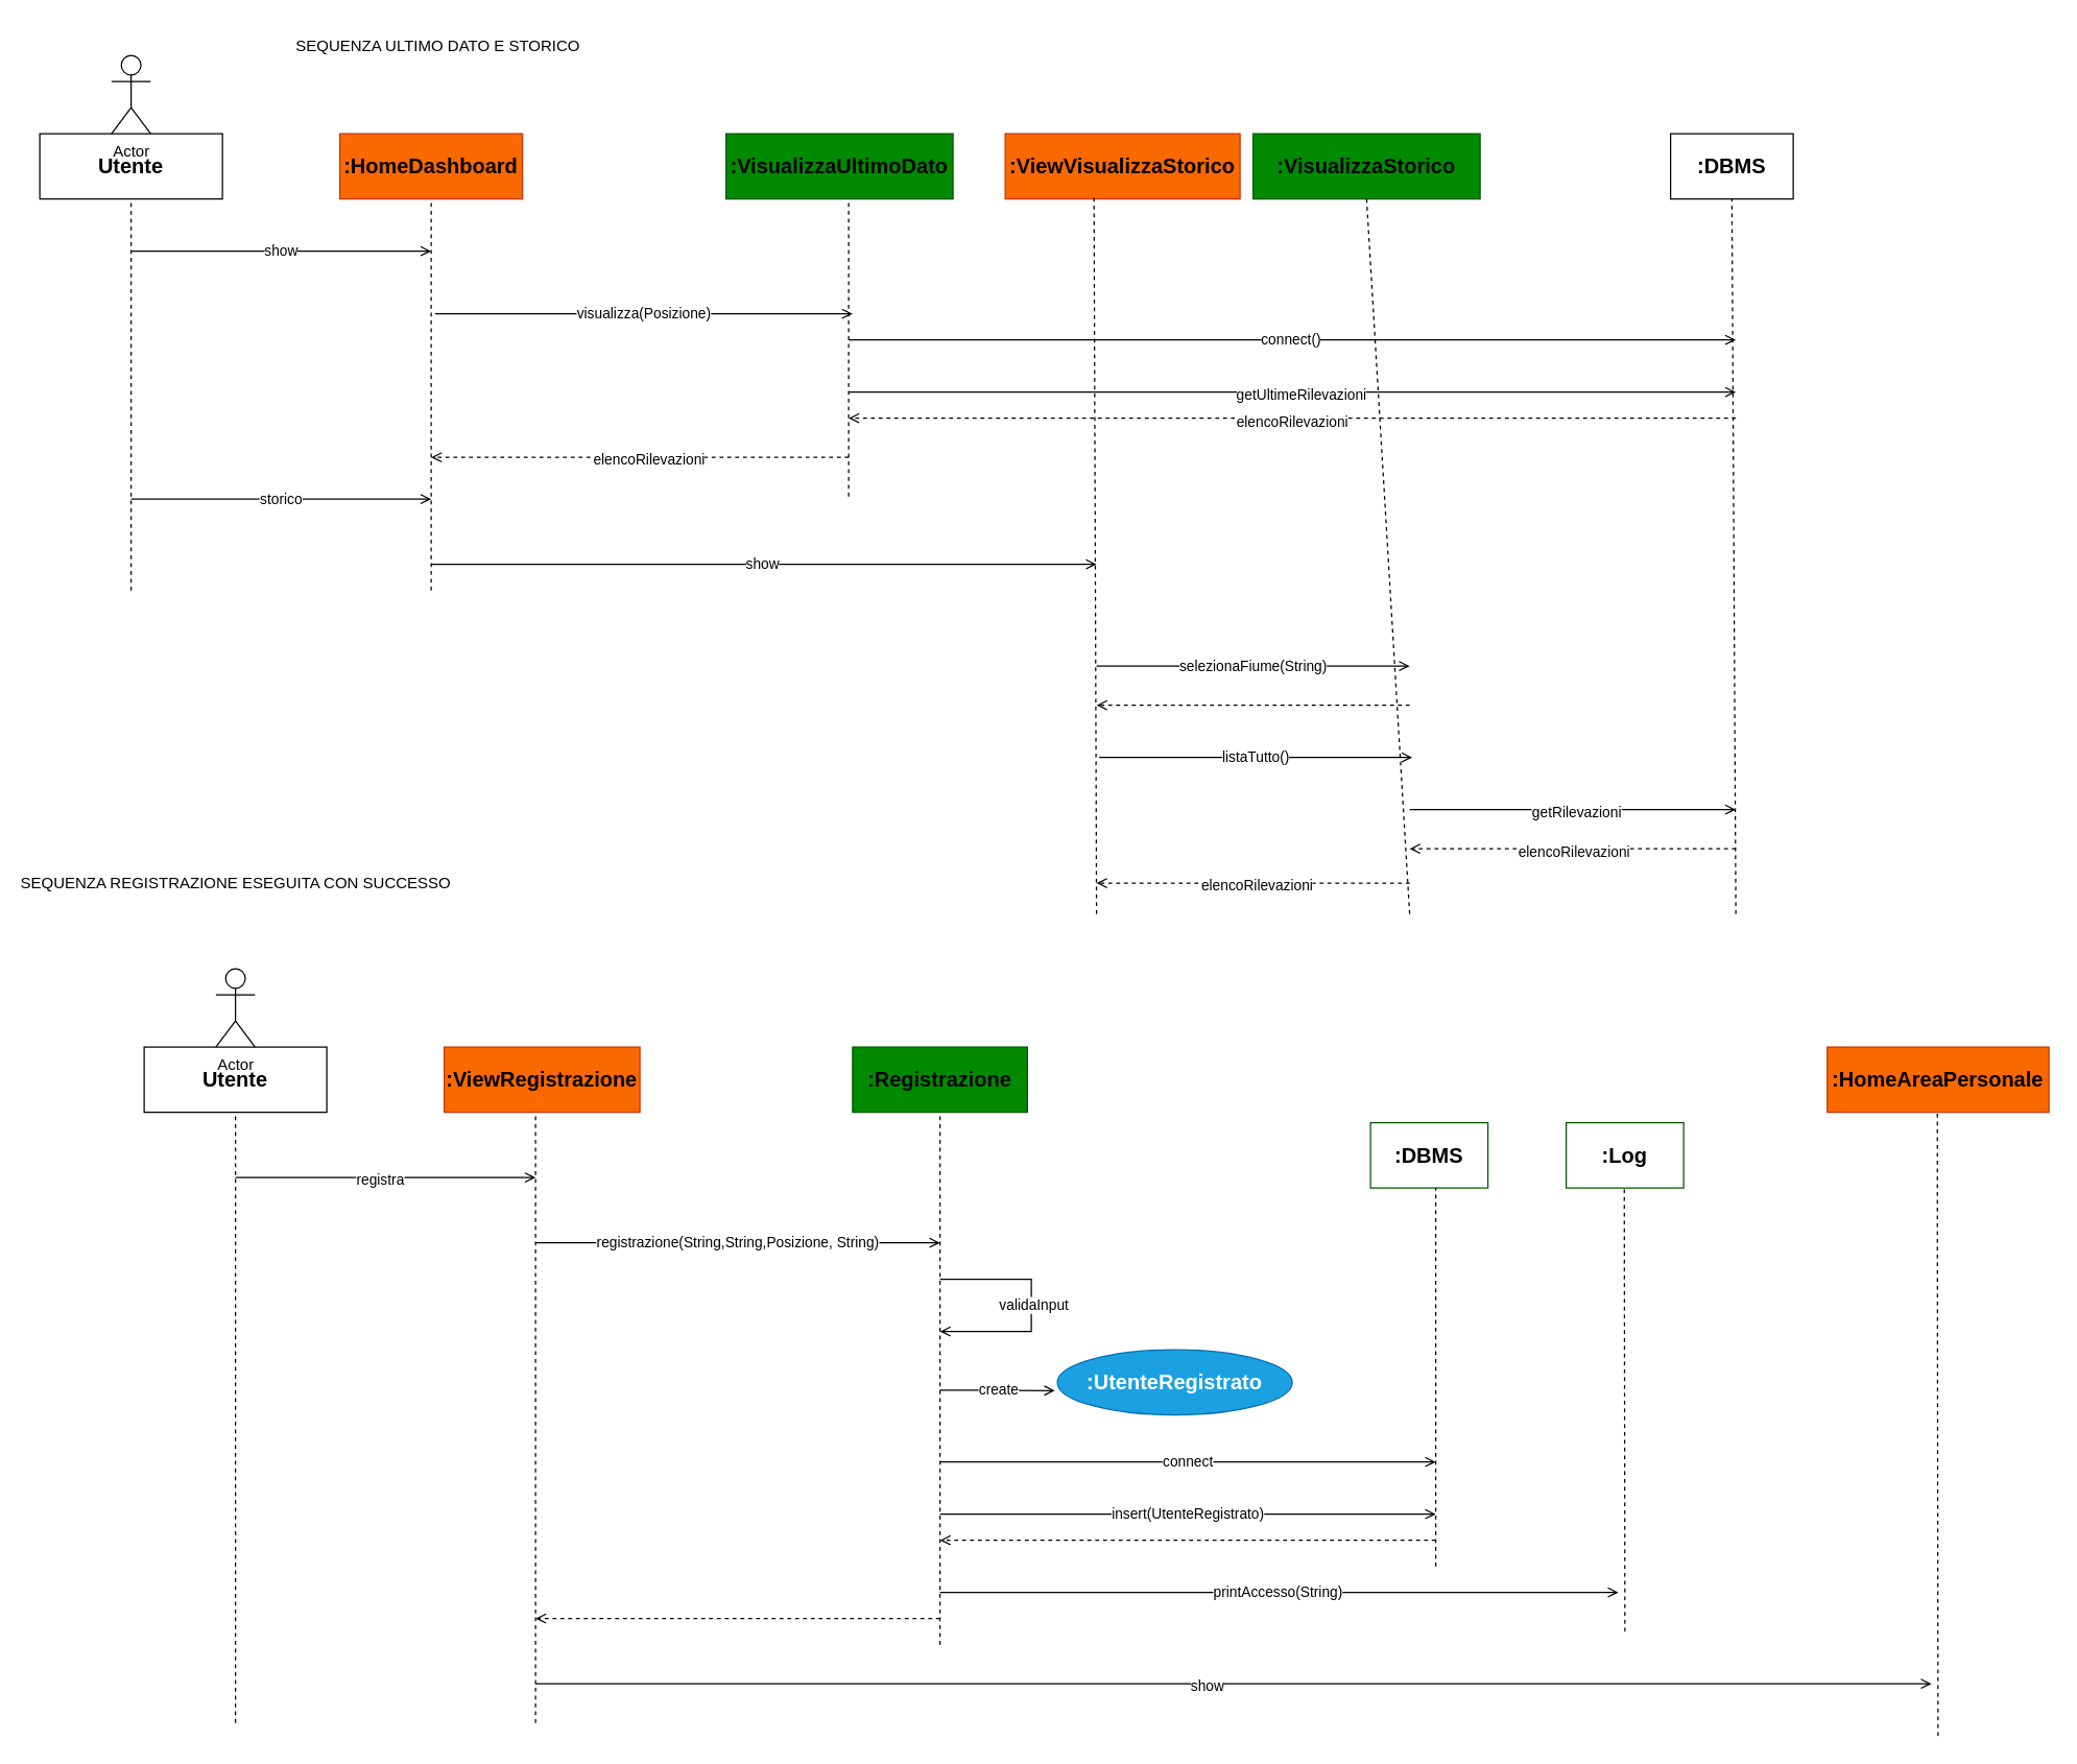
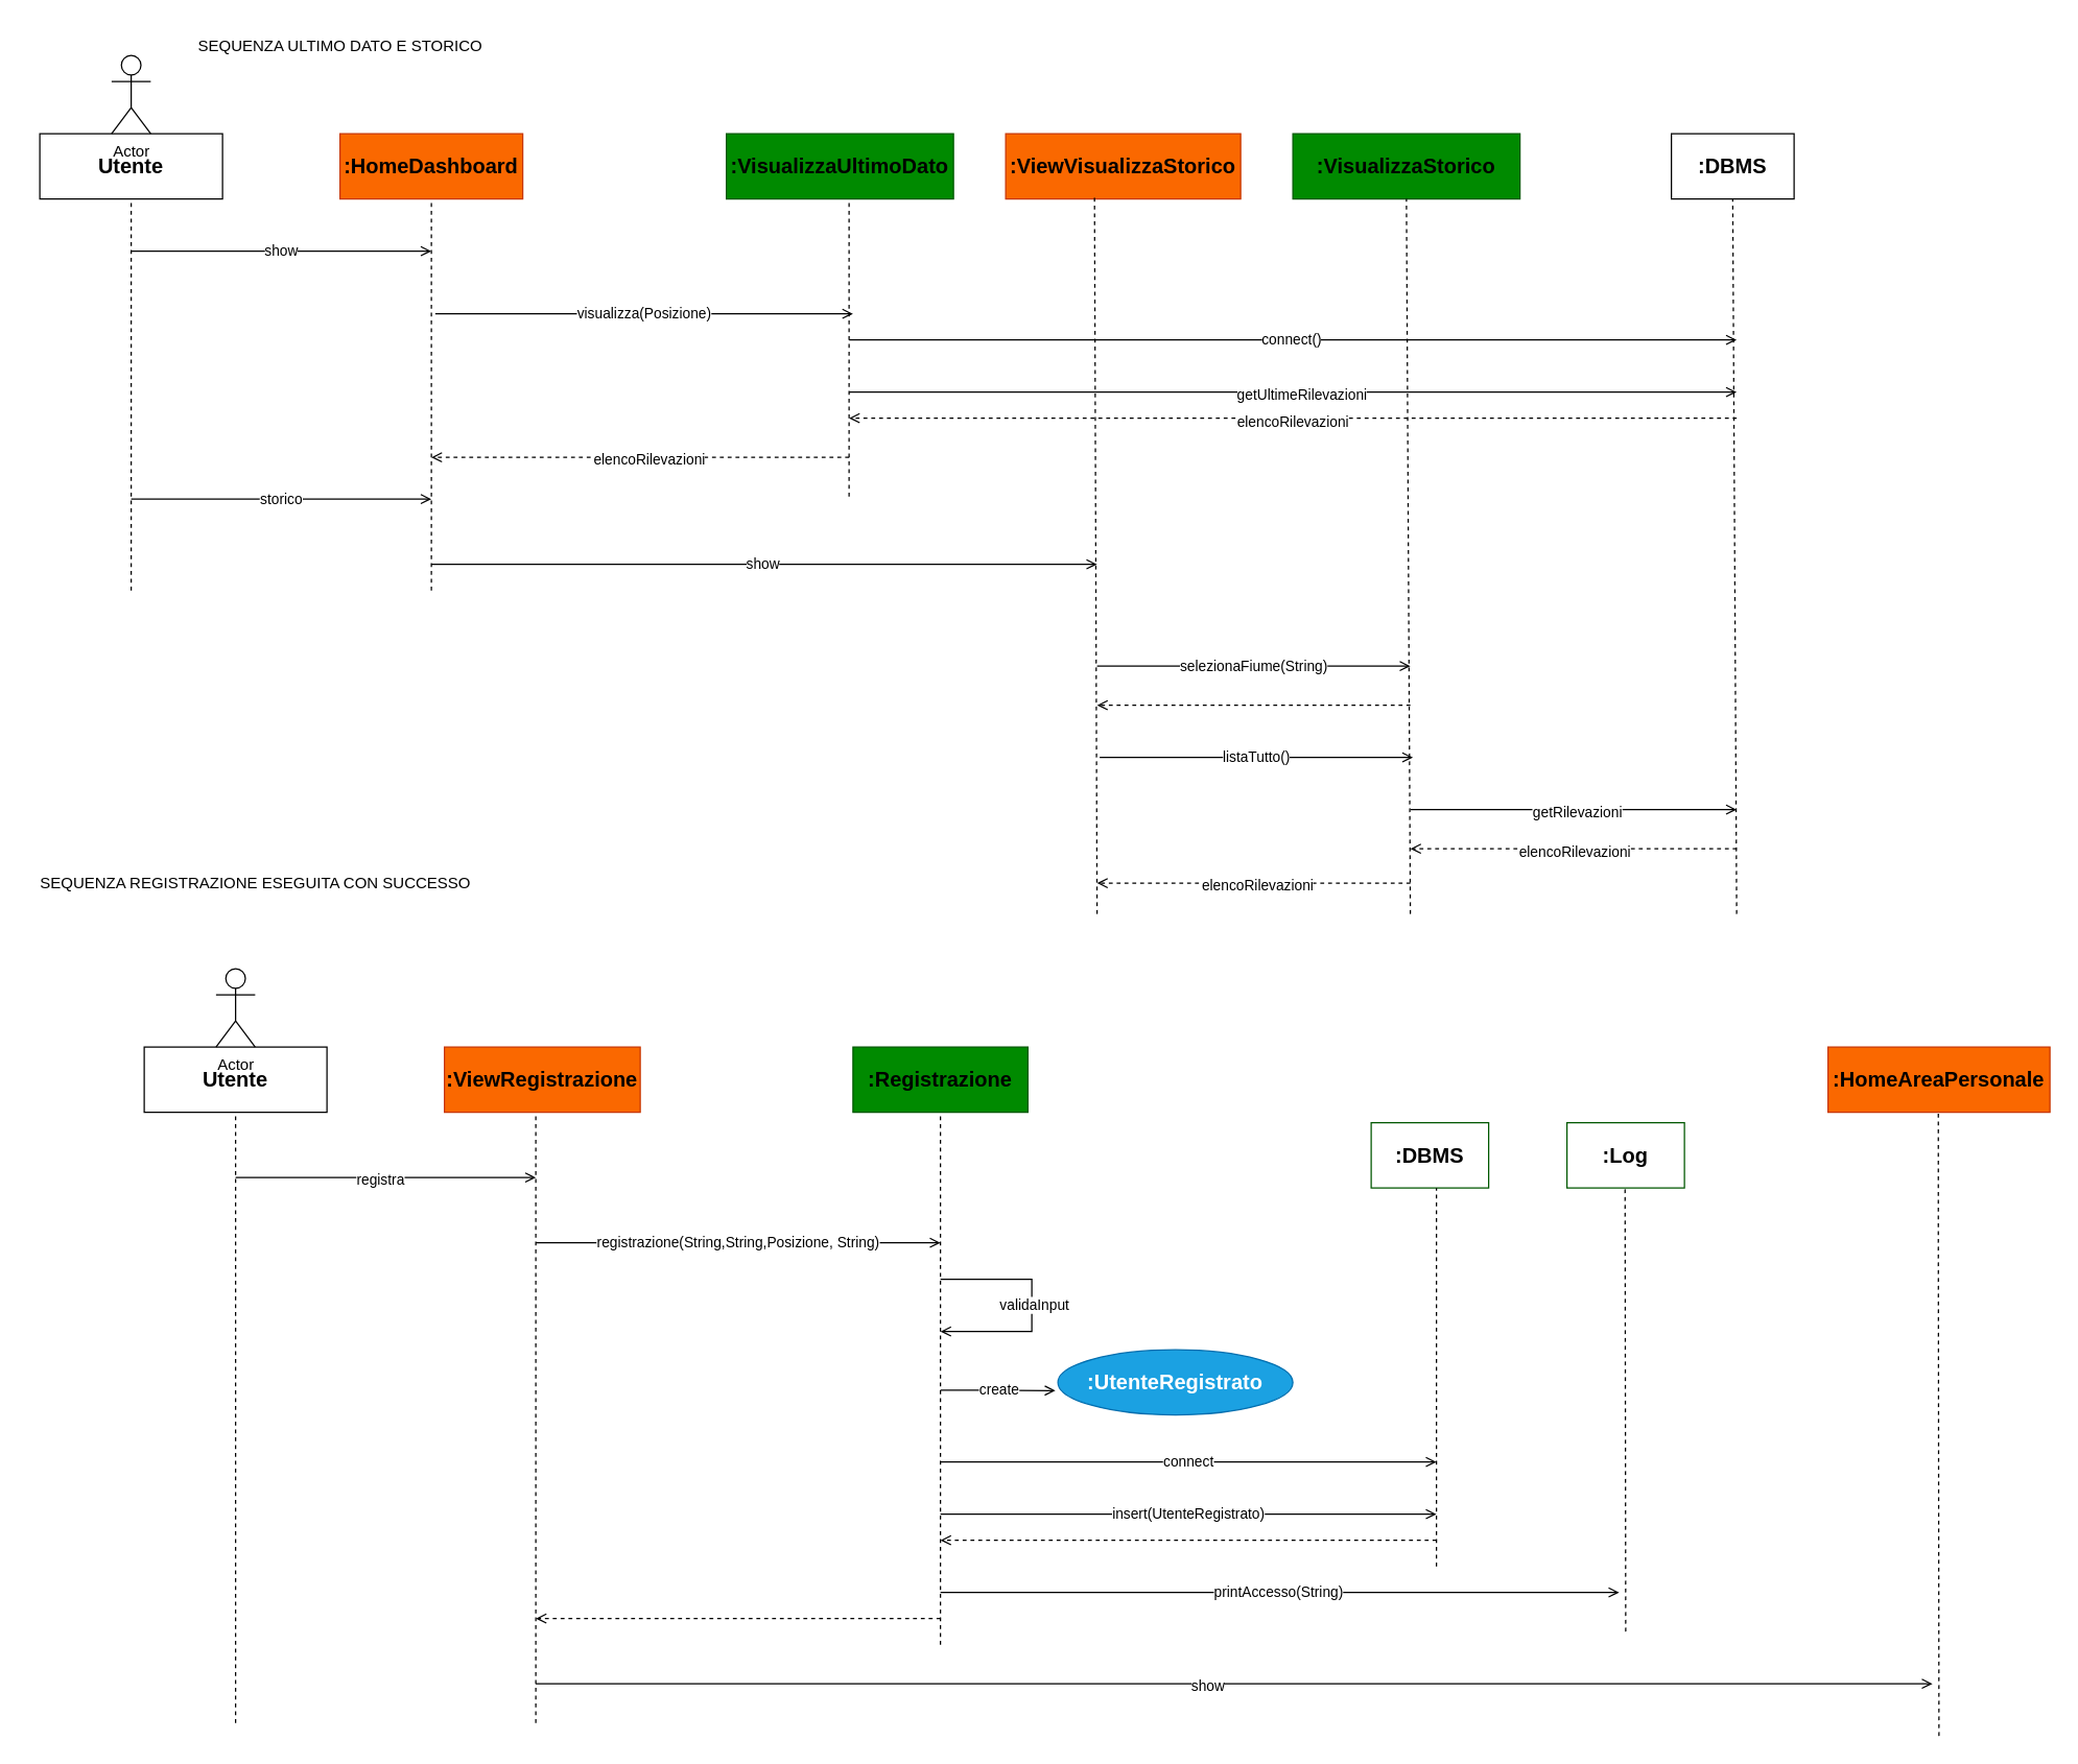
- <mxCell id="29" value="SEQUENZA ULTIMO DATO E STORICO" style="text;html=1;align=center;verticalAlign=middle;resizable=0;points=[];autosize=1;strokeColor=none;fillColor=none;" parent="1" vertex="1"><mxGeometry x="215" y="20" width="240" height="30" as="geometry" /></mxCell>
+ <mxCell id="29" value="SEQUENZA ULTIMO DATO E STORICO" style="text;html=1;align=center;verticalAlign=middle;resizable=0;points=[];autosize=1;strokeColor=none;fillColor=none;" parent="1" vertex="1"><mxGeometry x="140" y="20" width="240" height="30" as="geometry" /></mxCell>
- <mxCell id="21" value="&lt;span style=&quot;font-size: 16px; font-weight: 700;&quot;&gt;&lt;font style=&quot;color: rgb(0, 0, 0);&quot;&gt;:VisualizzaStorico&lt;/font&gt;&lt;/span&gt;" style="html=1;whiteSpace=wrap;fillColor=#008a00;strokeColor=#005700;shadow=0;fontColor=#ffffff;" parent="1" vertex="1"><mxGeometry x="960" y="102" width="174" height="50" as="geometry" /></mxCell>
+ <mxCell id="21" value="&lt;span style=&quot;font-size: 16px; font-weight: 700;&quot;&gt;&lt;font style=&quot;color: rgb(0, 0, 0);&quot;&gt;:VisualizzaStorico&lt;/font&gt;&lt;/span&gt;" style="html=1;whiteSpace=wrap;fillColor=#008a00;strokeColor=#005700;shadow=0;fontColor=#ffffff;" parent="1" vertex="1"><mxGeometry x="990" y="102" width="174" height="50" as="geometry" /></mxCell>
- <mxCell id="30" value="SEQUENZA REGISTRAZIONE ESEGUITA CON SUCCESSO" style="text;html=1;align=center;verticalAlign=middle;resizable=0;points=[];autosize=1;strokeColor=none;fillColor=none;" parent="1" vertex="1"><mxGeometry x="5" y="662" width="350" height="30" as="geometry" /></mxCell>
+ <mxCell id="30" value="SEQUENZA REGISTRAZIONE ESEGUITA CON SUCCESSO" style="text;html=1;align=center;verticalAlign=middle;resizable=0;points=[];autosize=1;strokeColor=none;fillColor=none;" parent="1" vertex="1"><mxGeometry x="20" y="662" width="350" height="30" as="geometry" /></mxCell>
